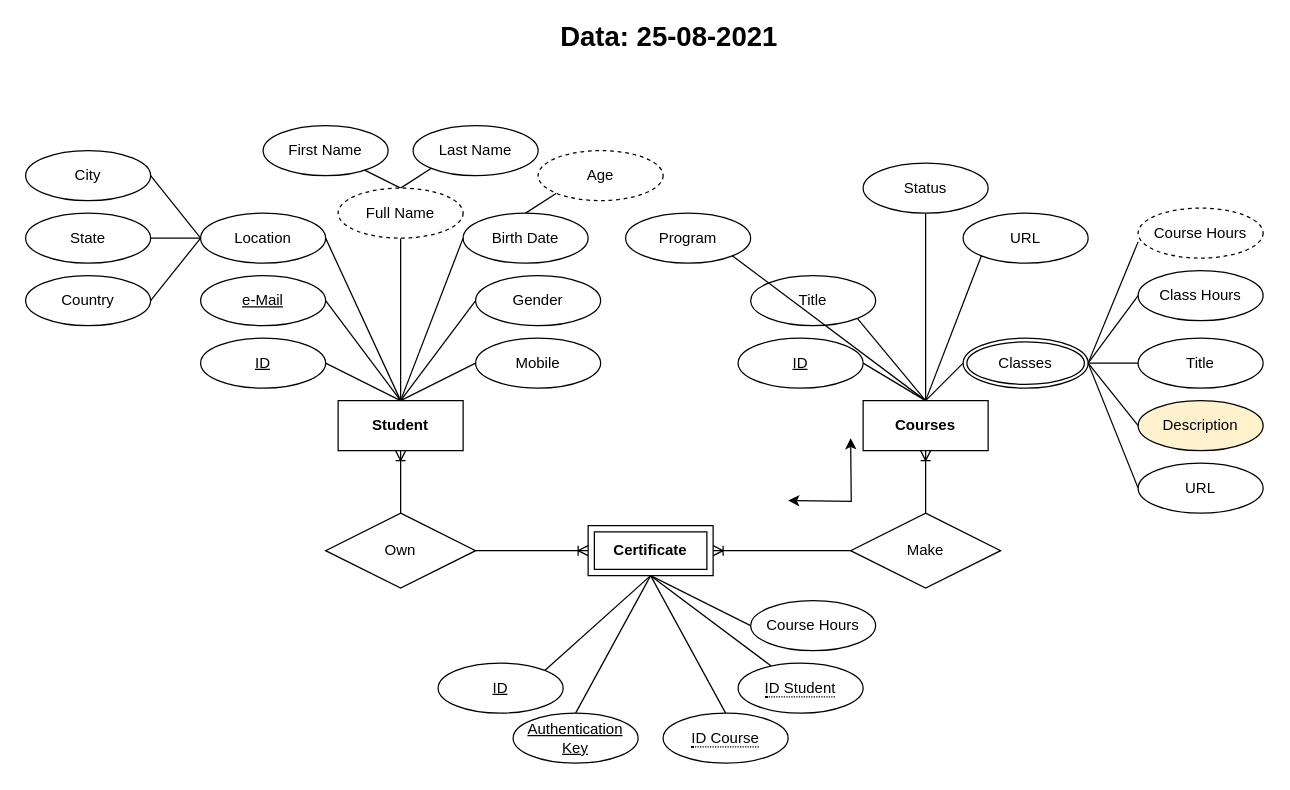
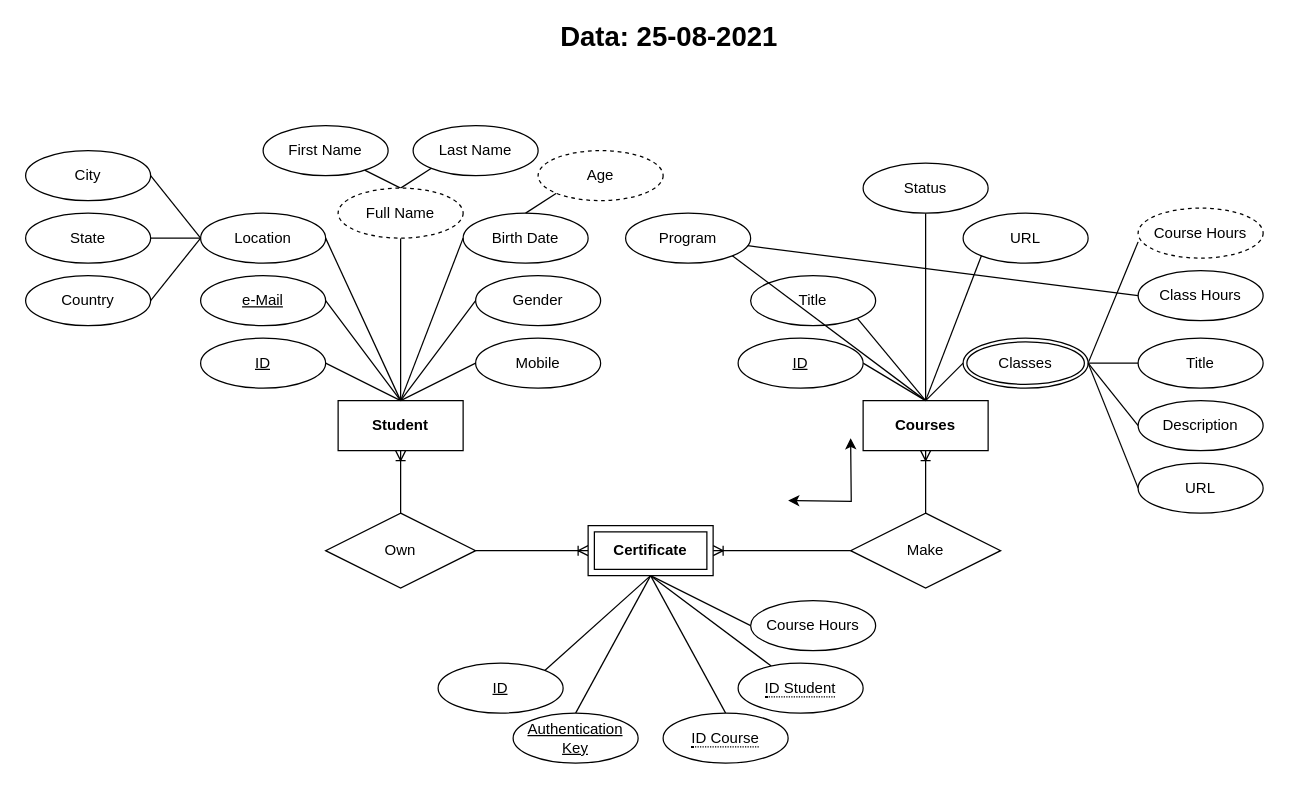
- <mxCell id="74" style="edgeStyle=none;rounded=0;orthogonalLoop=1;jettySize=auto;html=1;exitX=0;exitY=0.5;exitDx=0;exitDy=0;entryX=1;entryY=0.5;entryDx=0;entryDy=0;startArrow=none;startFill=0;endArrow=none;endFill=0;" parent="1" source="73" target="51" edge="1"><mxGeometry relative="1" as="geometry"><mxPoint x="920" y="375" as="sourcePoint" /><mxPoint x="880" y="300" as="targetPoint" /></mxGeometry></mxCell>
+ <mxCell id="74" style="edgeStyle=none;rounded=0;orthogonalLoop=1;jettySize=auto;html=1;exitX=0;exitY=0.5;exitDx=0;exitDy=0;startArrow=none;startFill=0;endArrow=none;endFill=0;" parent="1" source="73" target="31" edge="1"><mxGeometry relative="1" as="geometry"><mxPoint x="920" y="375" as="sourcePoint" /><mxPoint x="880" y="300" as="targetPoint" /></mxGeometry></mxCell>
- <mxCell id="63" value="Description" style="ellipse;whiteSpace=wrap;html=1;align=center;fillColor=#fff2cc;" parent="1" vertex="1"><mxGeometry x="910" y="320" width="100" height="40" as="geometry" /></mxCell>
+ <mxCell id="63" value="Description" style="ellipse;whiteSpace=wrap;html=1;align=center;" parent="1" vertex="1"><mxGeometry x="910" y="320" width="100" height="40" as="geometry" /></mxCell>
